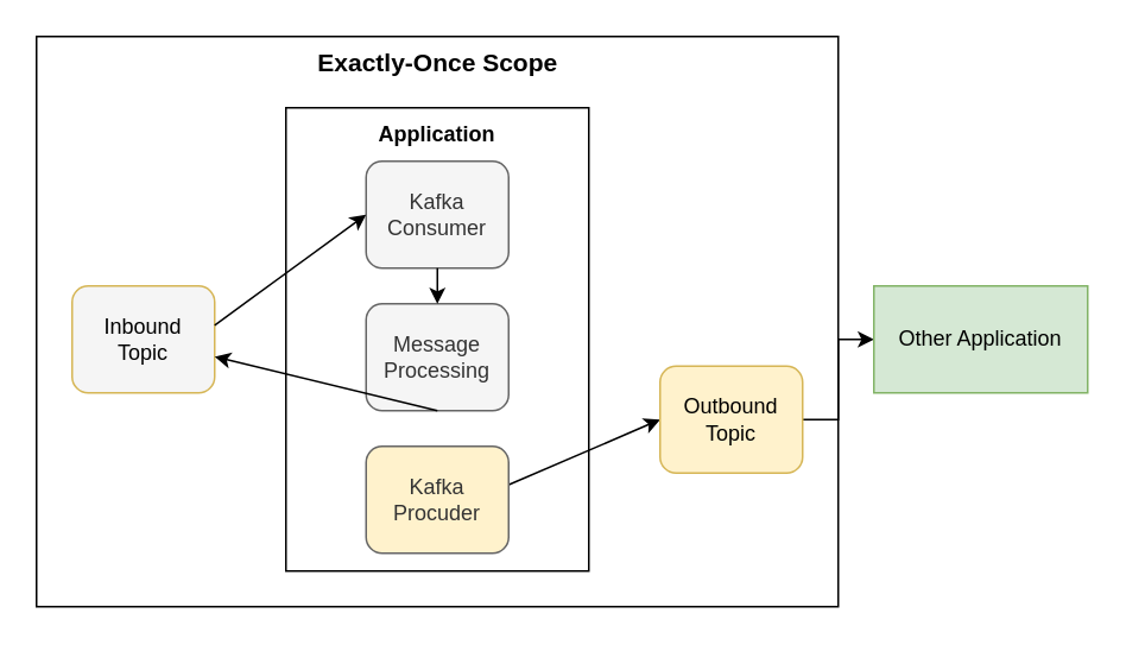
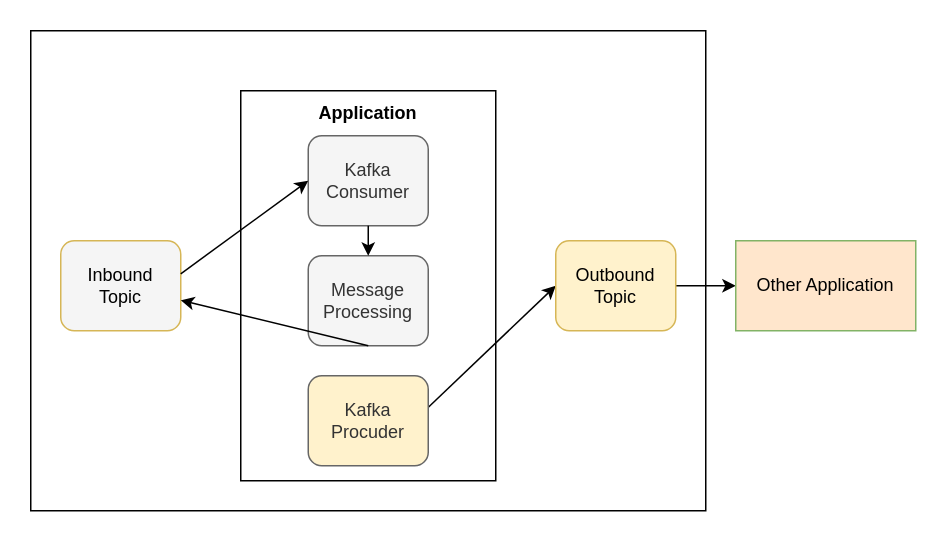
- <mxCell id="16" value="&lt;b&gt;&lt;font style=&quot;font-size: 14px;&quot;&gt;Exactly-Once Scope&lt;/font&gt;&lt;/b&gt;" style="text;html=1;align=center;verticalAlign=middle;whiteSpace=wrap;rounded=0;" parent="1" vertex="1"><mxGeometry x="172.5" y="20" width="145" height="30" as="geometry" /></mxCell>
- <mxCell id="14" value="Other Application" style="rounded=0;whiteSpace=wrap;html=1;fillColor=#d5e8d4;strokeColor=#82b366;" parent="1" vertex="1"><mxGeometry x="490" y="160" width="120" height="60" as="geometry" /></mxCell>
+ <mxCell id="14" value="Other Application" style="rounded=0;whiteSpace=wrap;html=1;fillColor=#ffe6cc;strokeColor=#82b366;" parent="1" vertex="1"><mxGeometry x="490" y="160" width="120" height="60" as="geometry" /></mxCell>
- <mxCell id="13" value="Outbound Topic" style="rounded=1;whiteSpace=wrap;html=1;fillColor=#fff2cc;strokeColor=#d6b656;" parent="1" vertex="1"><mxGeometry x="370" y="205" width="80" height="60" as="geometry" /></mxCell>
+ <mxCell id="13" value="Outbound Topic" style="rounded=1;whiteSpace=wrap;html=1;fillColor=#fff2cc;strokeColor=#d6b656;" parent="1" vertex="1"><mxGeometry x="370" y="160" width="80" height="60" as="geometry" /></mxCell>
